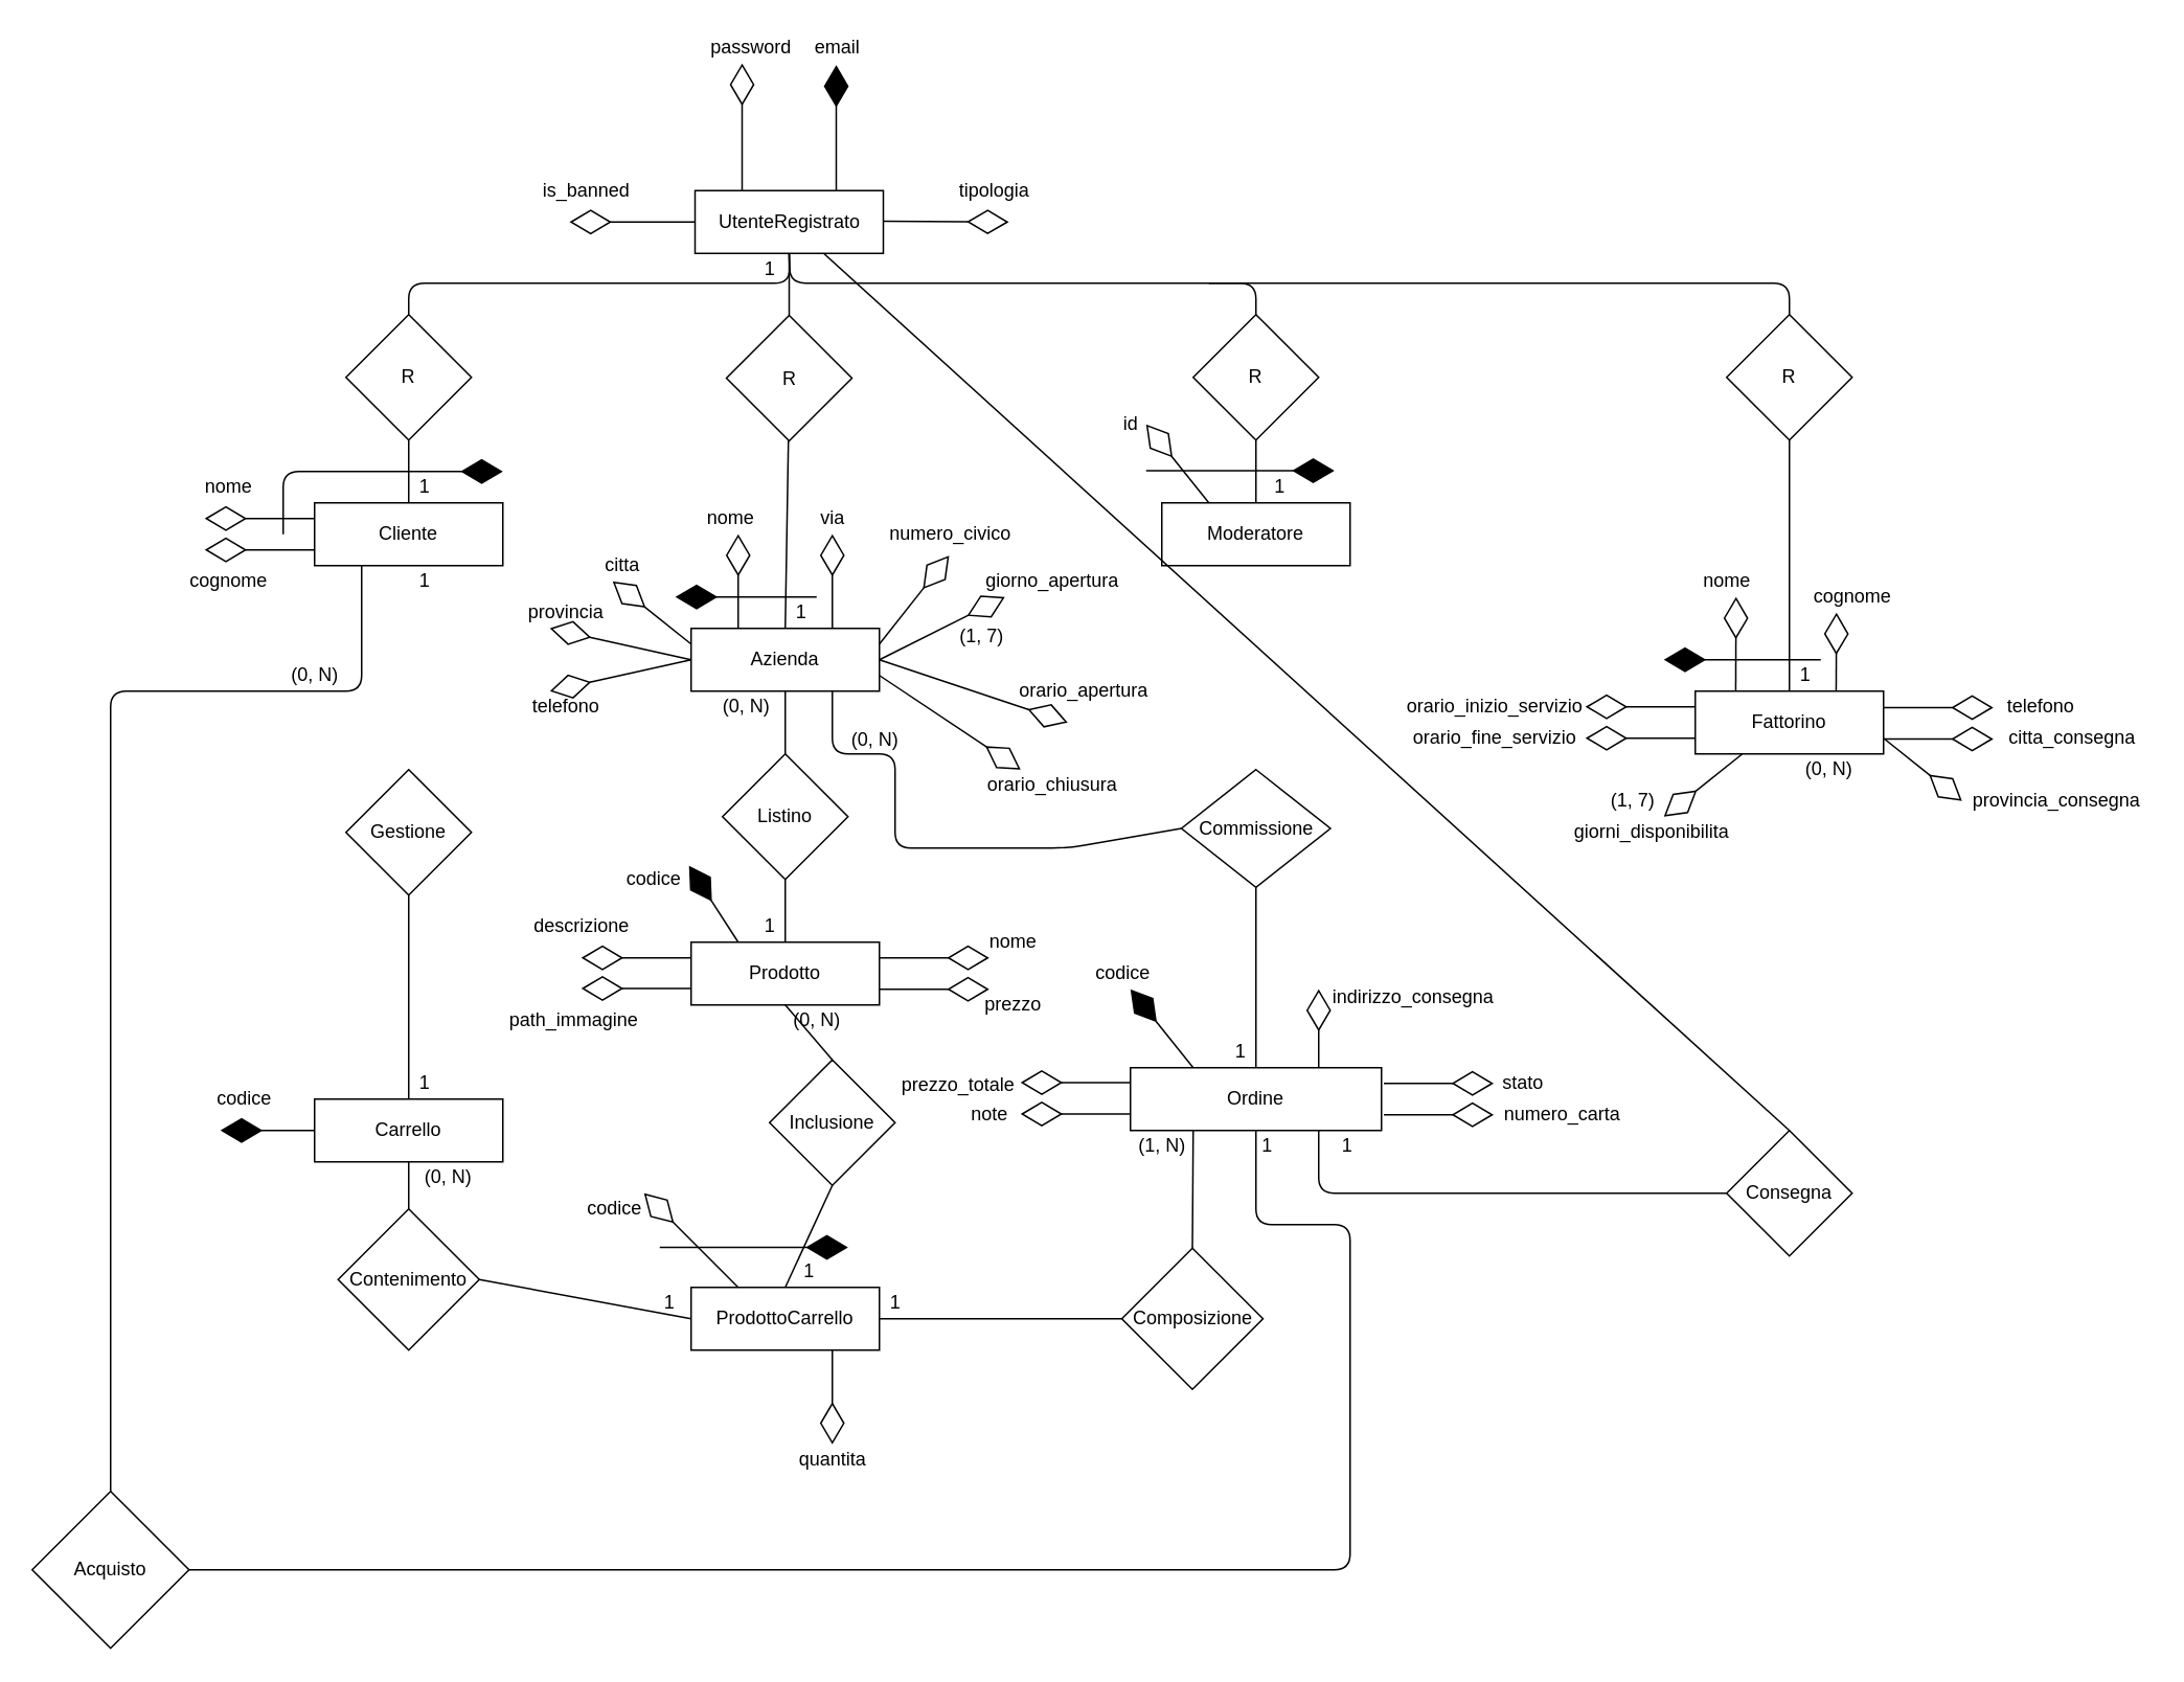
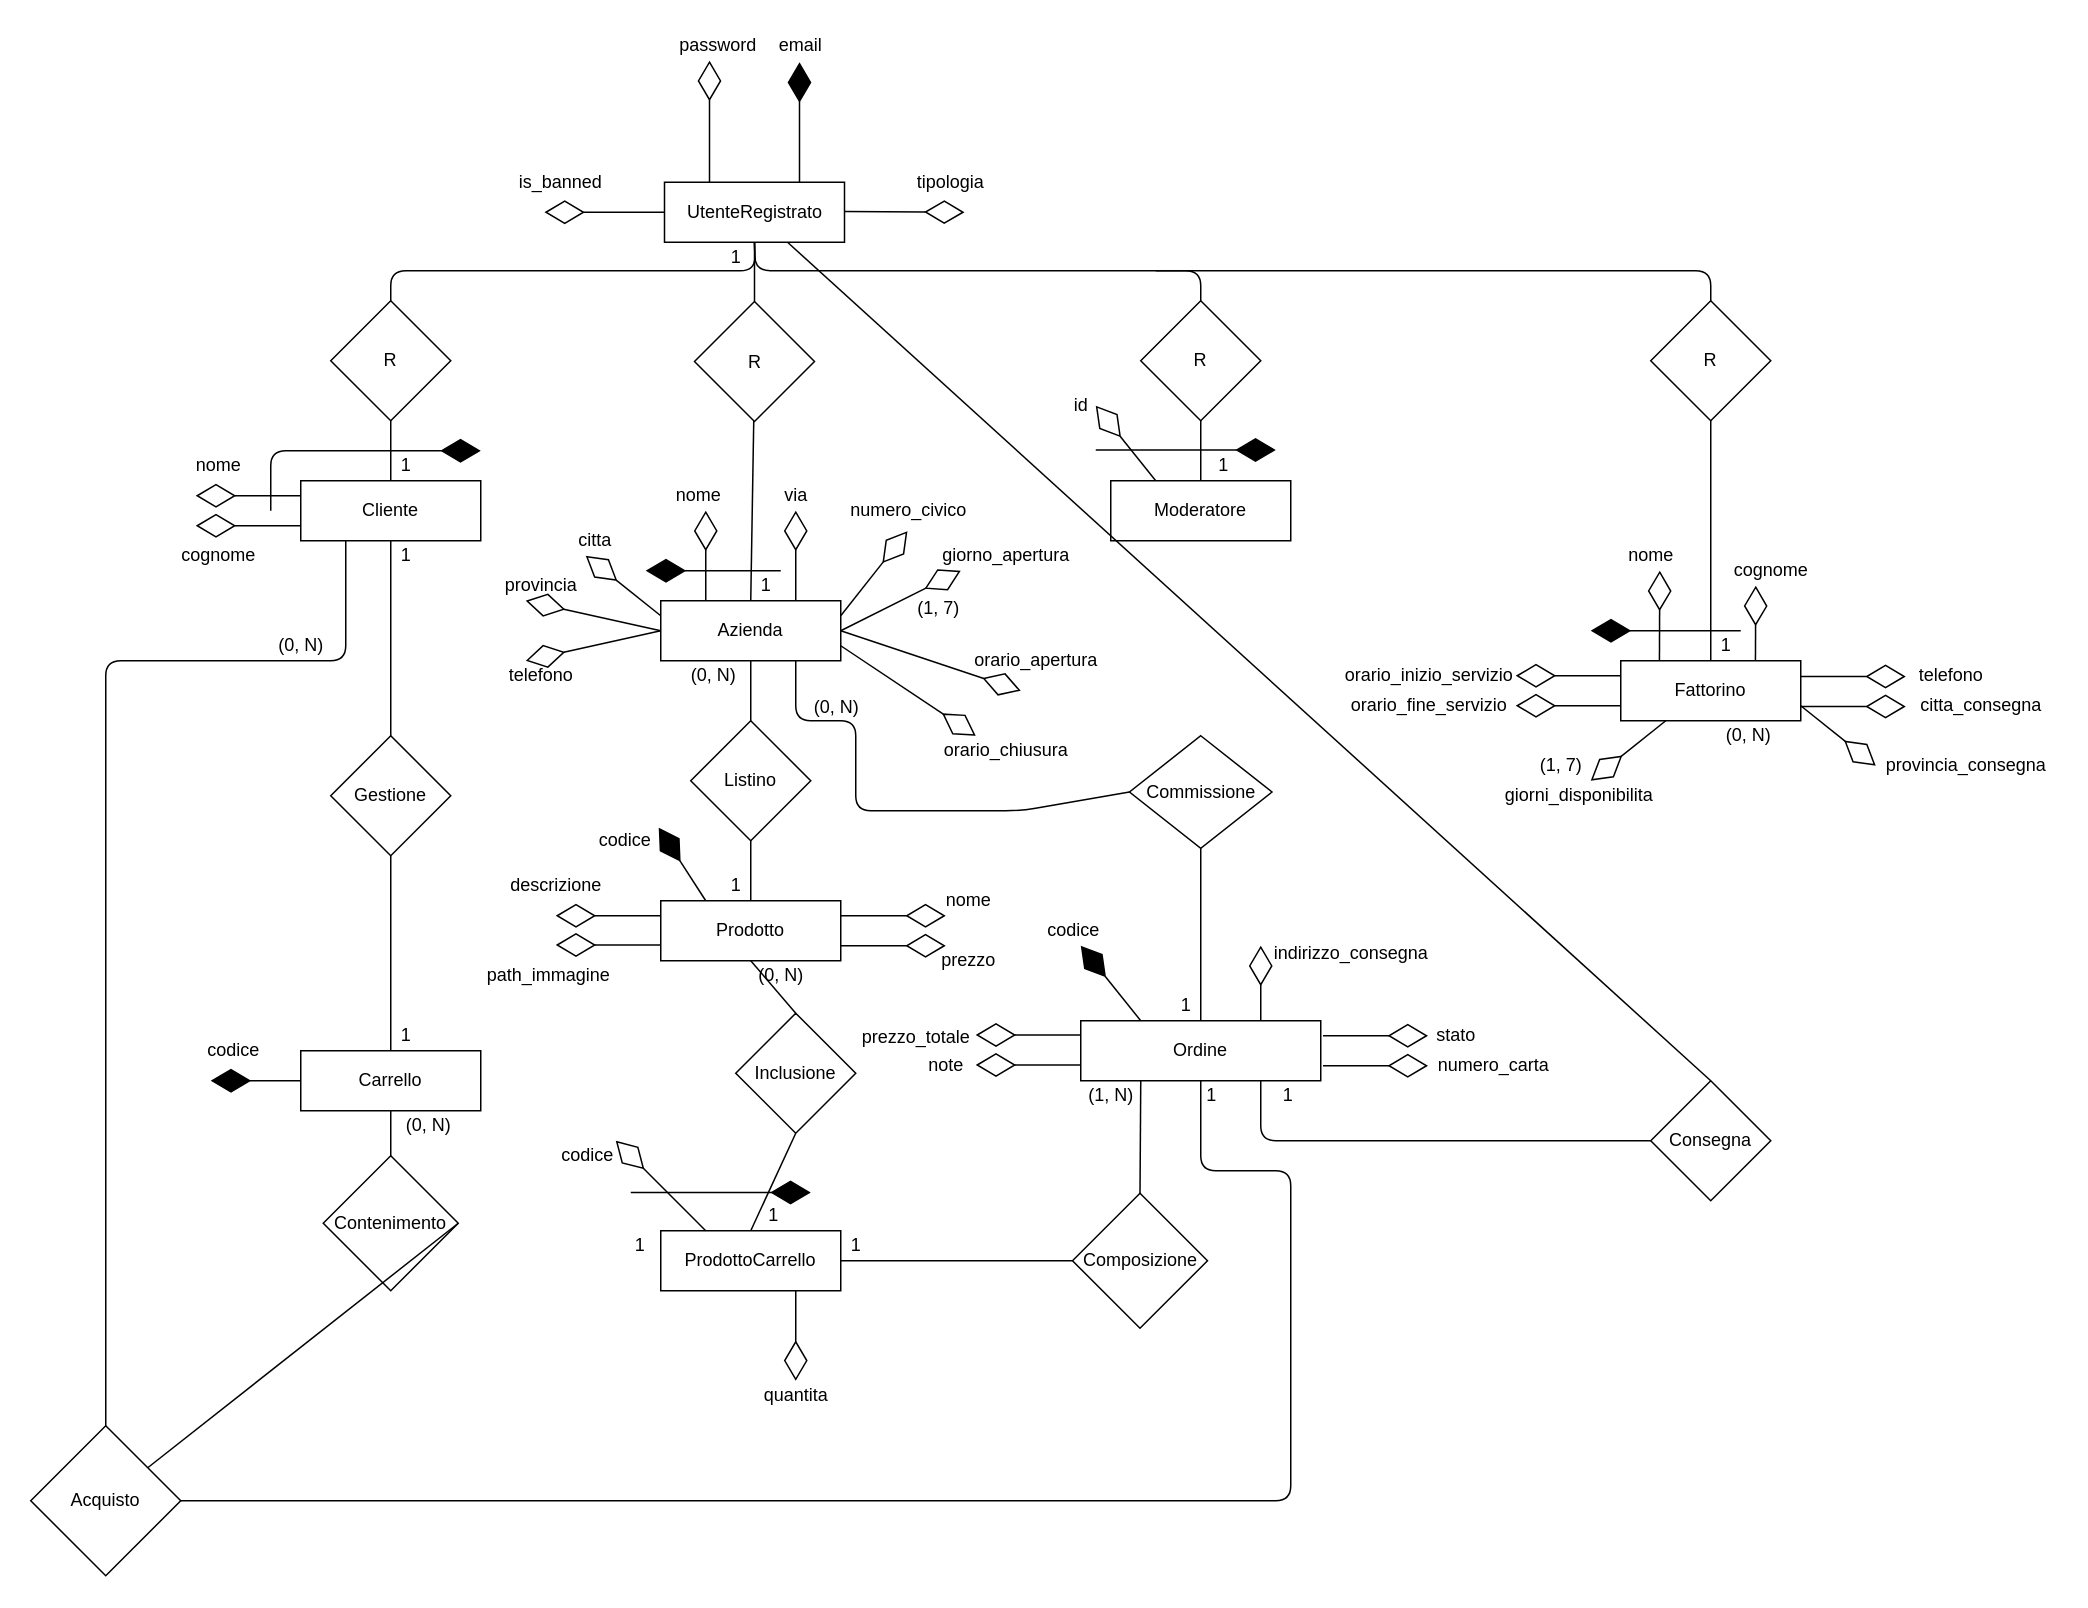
+ <mxCell id="9" value="" style="endArrow=none;html=1;entryX=0.5;entryY=1;entryDx=0;entryDy=0;exitX=0.5;exitY=0;exitDx=0;exitDy=0;" parent="1" source="7" target="3" edge="1"><mxGeometry width="50" height="50" relative="1" as="geometry"><mxPoint x="150" y="710" as="sourcePoint" /><mxPoint x="200" y="660" as="targetPoint" /></mxGeometry></mxCell>
- <mxCell id="66" value="" style="endArrow=none;html=1;exitX=1;exitY=0.5;exitDx=0;exitDy=0;entryX=0;entryY=0.5;entryDx=0;entryDy=0;" parent="1" source="62" target="58" edge="1"><mxGeometry width="50" height="50" relative="1" as="geometry"><mxPoint x="340" y="900" as="sourcePoint" /><mxPoint x="390" y="850" as="targetPoint" /></mxGeometry></mxCell>
+ <mxCell id="66" value="" style="endArrow=none;html=1;exitX=1;exitY=0.5;exitDx=0;exitDy=0;" parent="1" source="62" target="146" edge="1"><mxGeometry width="50" height="50" relative="1" as="geometry"><mxPoint x="340" y="900" as="sourcePoint" /><mxPoint x="390" y="850" as="targetPoint" /></mxGeometry></mxCell>
